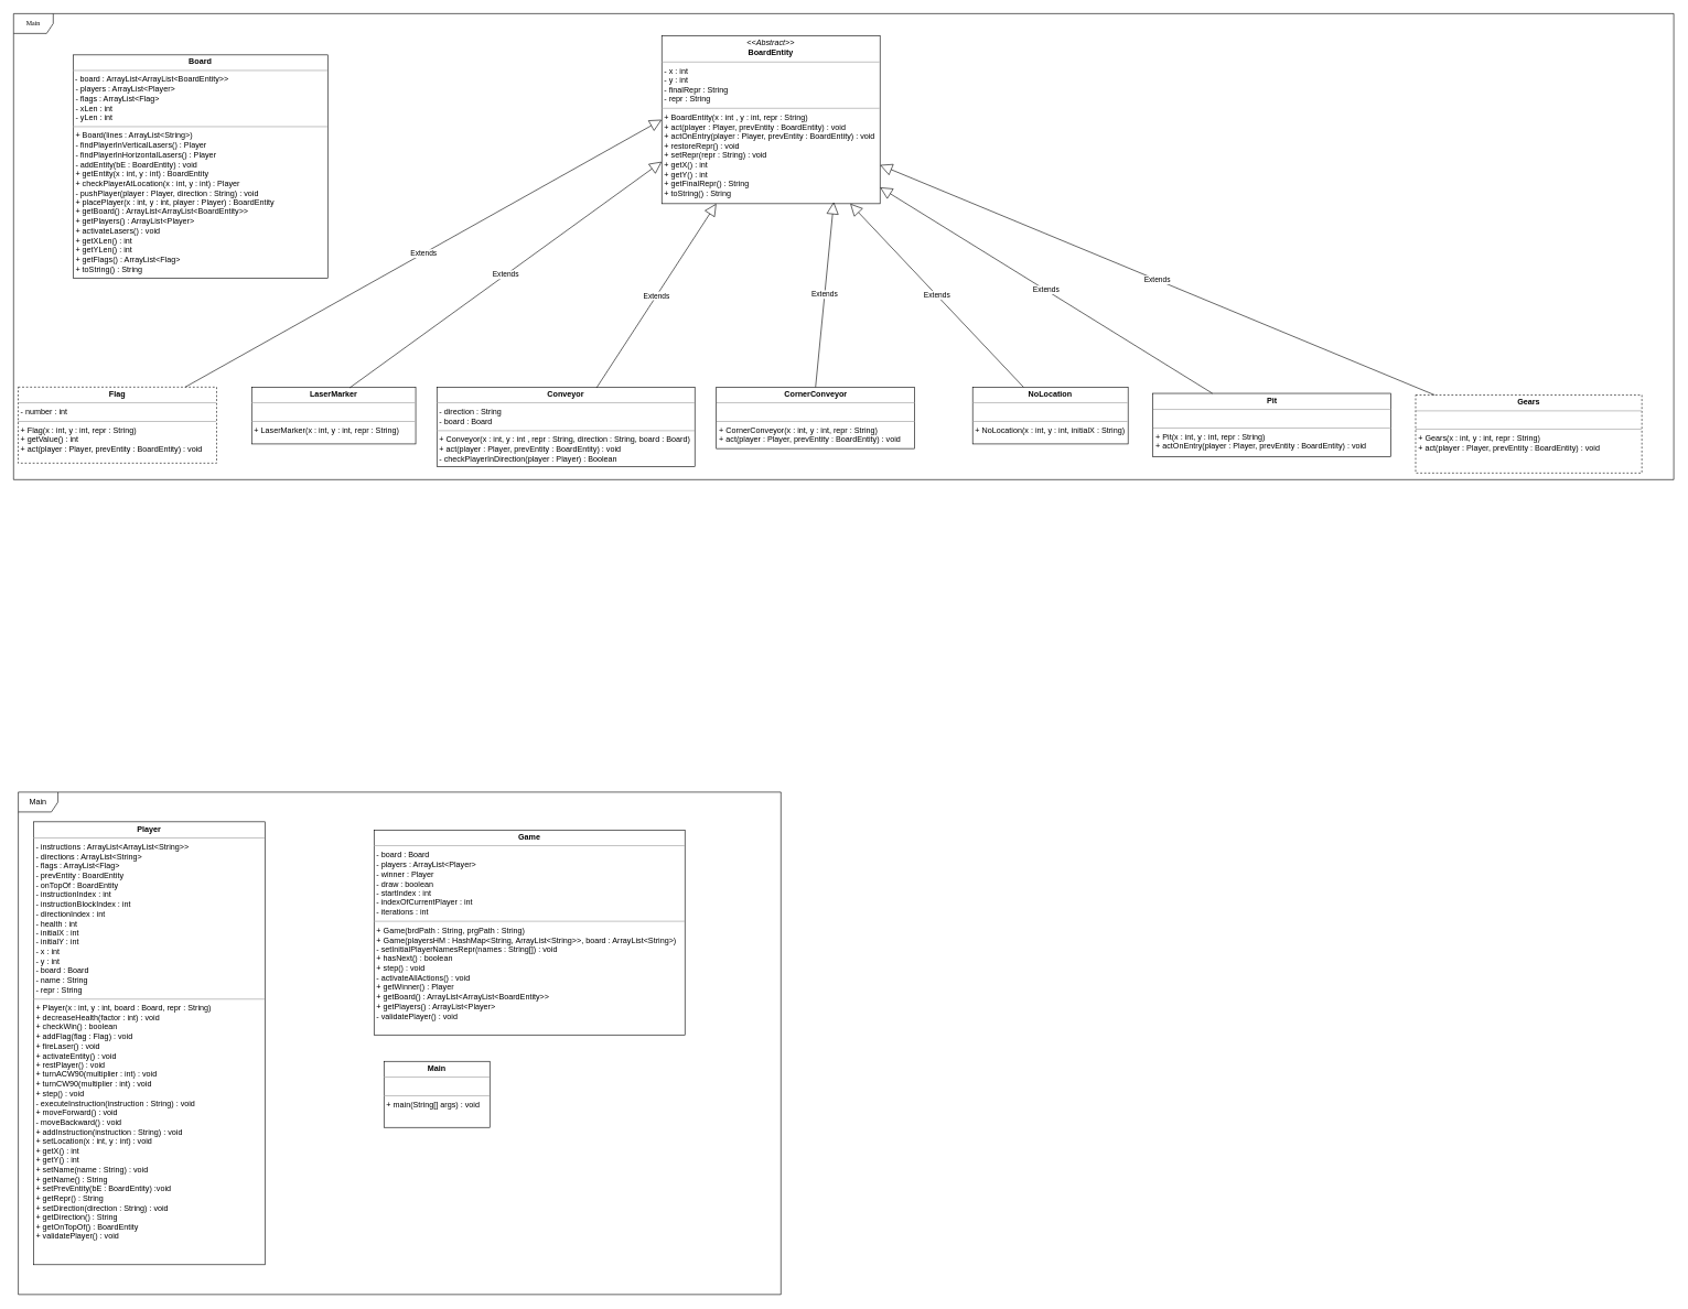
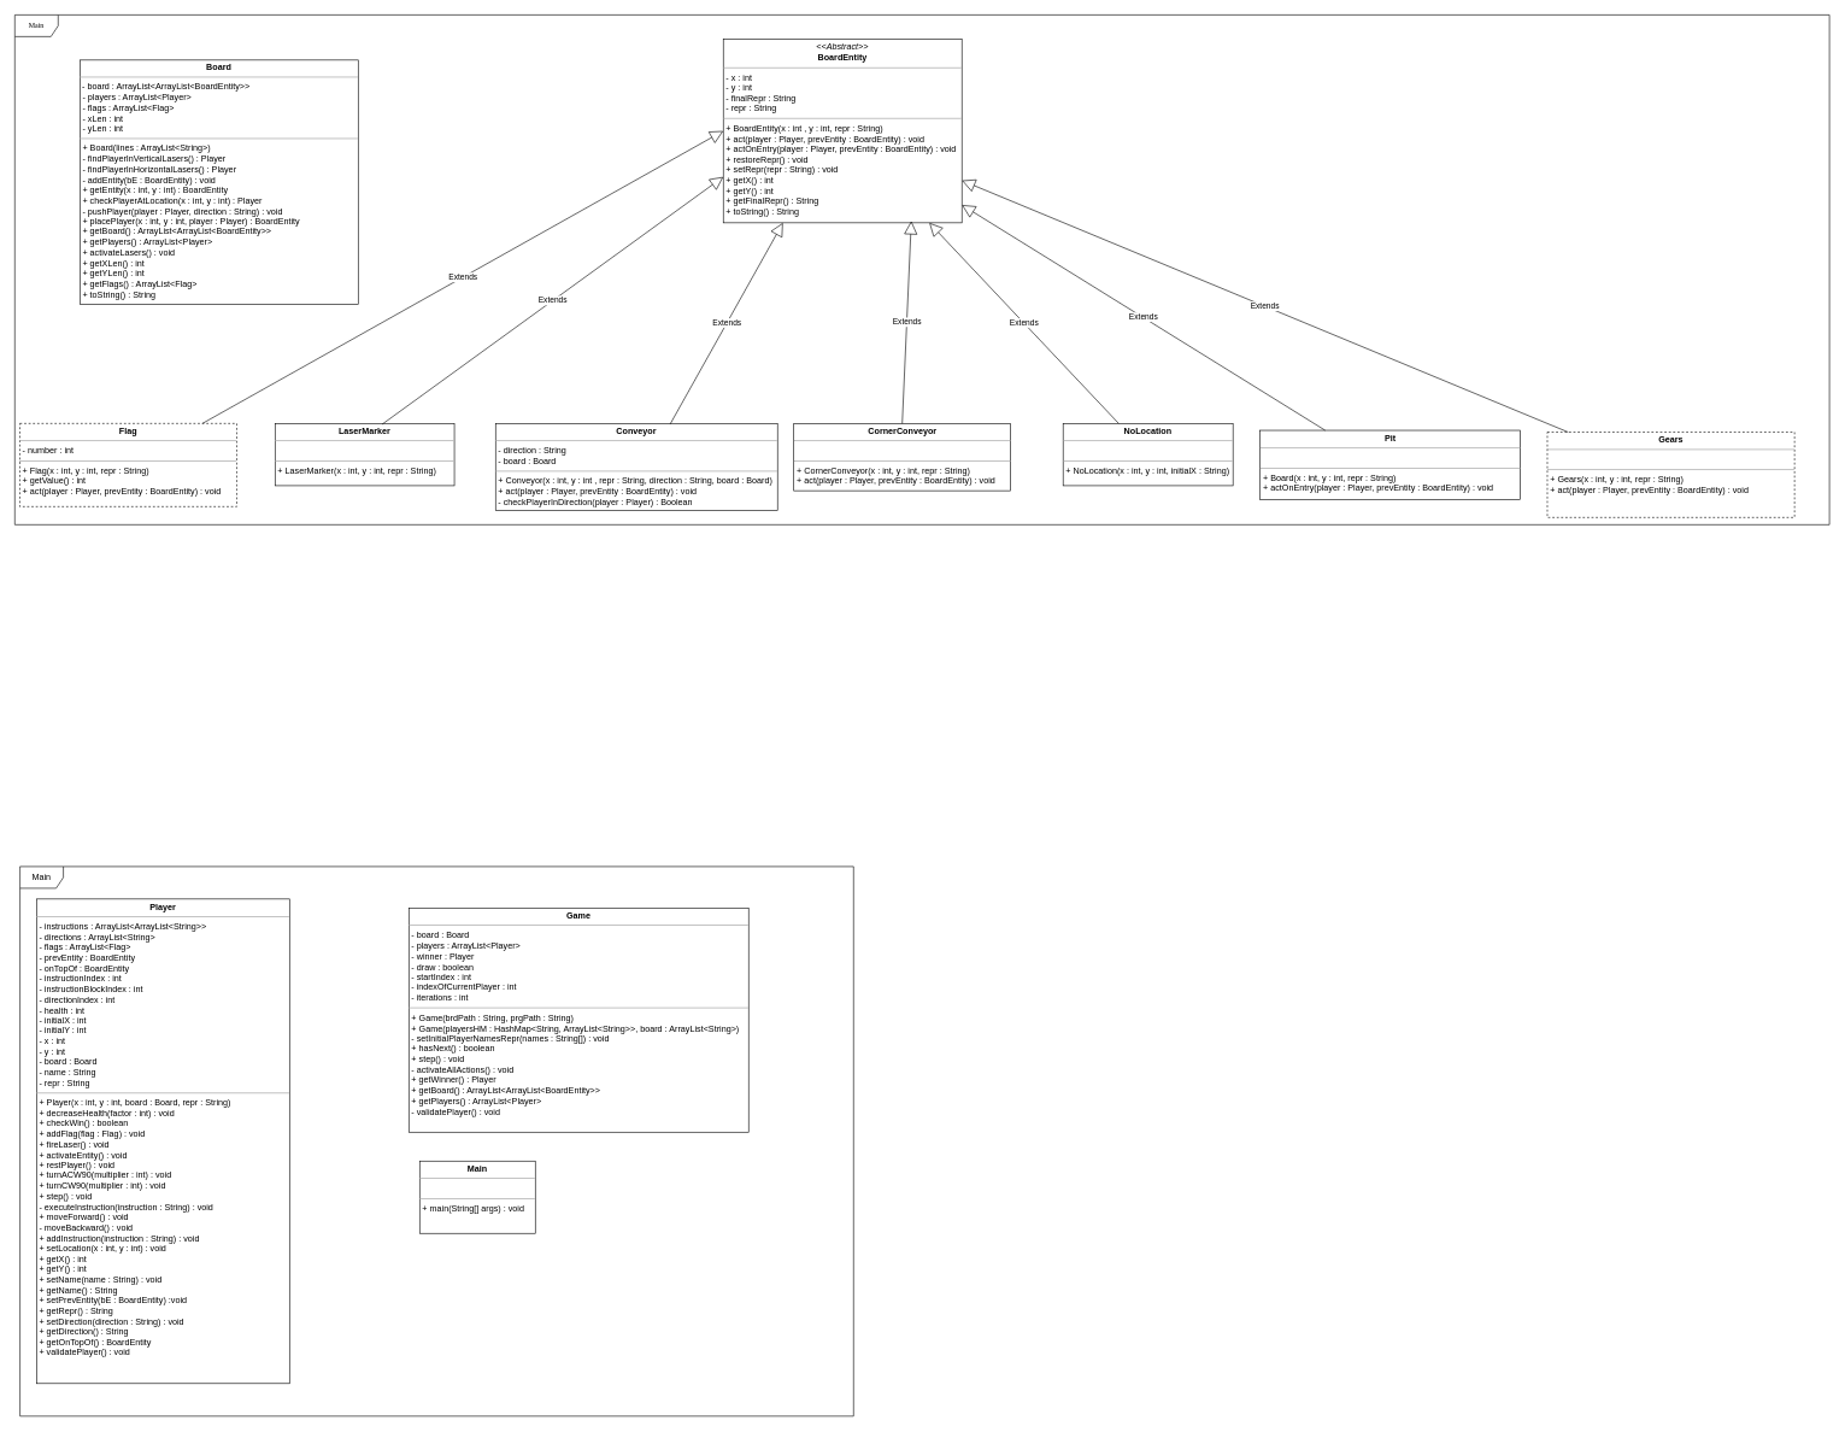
- <mxCell id="11" value="&lt;p style=&quot;margin: 0px ; margin-top: 4px ; text-align: center&quot;&gt;&lt;b&gt;Pit&lt;/b&gt;&lt;/p&gt;&lt;hr size=&quot;1&quot;&gt;&lt;p style=&quot;margin: 0px ; margin-left: 4px&quot;&gt;&lt;br&gt;&lt;/p&gt;&lt;hr size=&quot;1&quot;&gt;&lt;p style=&quot;margin: 0px ; margin-left: 4px&quot;&gt;+ Pit(x : int, y : int, repr : String)&lt;/p&gt;&lt;p style=&quot;margin: 0px ; margin-left: 4px&quot;&gt;+ actOnEntry(player : Player, prevEntity : BoardEntity) : void&lt;/p&gt;" style="verticalAlign=top;align=left;overflow=fill;fontSize=12;fontFamily=Helvetica;html=1;rounded=0;shadow=0;comic=0;labelBackgroundColor=none;strokeColor=#000000;strokeWidth=1;fillColor=#ffffff;" parent="1" vertex="1"><mxGeometry x="1742.5" y="594.5" width="360" height="96" as="geometry" /></mxCell>
+ <mxCell id="11" value="&lt;p style=&quot;margin: 0px ; margin-top: 4px ; text-align: center&quot;&gt;&lt;b&gt;Pit&lt;/b&gt;&lt;/p&gt;&lt;hr size=&quot;1&quot;&gt;&lt;p style=&quot;margin: 0px ; margin-left: 4px&quot;&gt;&lt;br&gt;&lt;/p&gt;&lt;hr size=&quot;1&quot;&gt;&lt;p style=&quot;margin: 0px ; margin-left: 4px&quot;&gt;+ Board(x : int, y : int, repr : String)&lt;/p&gt;&lt;p style=&quot;margin: 0px ; margin-left: 4px&quot;&gt;+ actOnEntry(player : Player, prevEntity : BoardEntity) : void&lt;/p&gt;" style="verticalAlign=top;align=left;overflow=fill;fontSize=12;fontFamily=Helvetica;html=1;rounded=0;shadow=0;comic=0;labelBackgroundColor=none;strokeColor=#000000;strokeWidth=1;fillColor=#ffffff;" parent="1" vertex="1"><mxGeometry x="1742.5" y="594.5" width="360" height="96" as="geometry" /></mxCell>
- <mxCell id="4" value="&lt;p style=&quot;margin: 0px ; margin-top: 4px ; text-align: center&quot;&gt;&lt;b&gt;CornerConveyor&lt;/b&gt;&lt;/p&gt;&lt;hr size=&quot;1&quot;&gt;&lt;p style=&quot;margin: 0px ; margin-left: 4px&quot;&gt;&lt;br&gt;&lt;/p&gt;&lt;hr size=&quot;1&quot;&gt;&lt;p style=&quot;margin: 0px ; margin-left: 4px&quot;&gt;+ CornerConveyor(x : int, y : int, repr : String)&lt;/p&gt;&lt;p style=&quot;margin: 0px ; margin-left: 4px&quot;&gt;+ act(player : Player, prevEntity : BoardEntity) : void&lt;br&gt;&lt;/p&gt;" style="verticalAlign=top;align=left;overflow=fill;fontSize=12;fontFamily=Helvetica;html=1;rounded=0;shadow=0;comic=0;labelBackgroundColor=none;strokeColor=#000000;strokeWidth=1;fillColor=#ffffff;" parent="1" vertex="1"><mxGeometry x="1082.5" y="585" width="300" height="93" as="geometry" /></mxCell>
+ <mxCell id="4" value="&lt;p style=&quot;margin: 0px ; margin-top: 4px ; text-align: center&quot;&gt;&lt;b&gt;CornerConveyor&lt;/b&gt;&lt;/p&gt;&lt;hr size=&quot;1&quot;&gt;&lt;p style=&quot;margin: 0px ; margin-left: 4px&quot;&gt;&lt;br&gt;&lt;/p&gt;&lt;hr size=&quot;1&quot;&gt;&lt;p style=&quot;margin: 0px ; margin-left: 4px&quot;&gt;+ CornerConveyor(x : int, y : int, repr : String)&lt;/p&gt;&lt;p style=&quot;margin: 0px ; margin-left: 4px&quot;&gt;+ act(player : Player, prevEntity : BoardEntity) : void&lt;br&gt;&lt;/p&gt;" style="verticalAlign=top;align=left;overflow=fill;fontSize=12;fontFamily=Helvetica;html=1;rounded=0;shadow=0;comic=0;labelBackgroundColor=none;strokeColor=#000000;strokeWidth=1;fillColor=#ffffff;" parent="1" vertex="1"><mxGeometry x="1097.5" y="585" width="300" height="93" as="geometry" /></mxCell>
- <mxCell id="3" value="&lt;p style=&quot;margin: 0px ; margin-top: 4px ; text-align: center&quot;&gt;&lt;b&gt;Conveyor&lt;/b&gt;&lt;/p&gt;&lt;hr size=&quot;1&quot;&gt;&lt;p style=&quot;margin: 0px ; margin-left: 4px&quot;&gt;- direction : String&lt;br&gt;- board : Board&lt;/p&gt;&lt;hr size=&quot;1&quot;&gt;&lt;p style=&quot;margin: 0px ; margin-left: 4px&quot;&gt;+ Conveyor(x : int, y : int , repr : String, direction : String, board : Board)&amp;nbsp;&lt;/p&gt;&lt;p style=&quot;margin: 0px ; margin-left: 4px&quot;&gt;+ act(player : Player, prevEntity : BoardEntity) : void&lt;br&gt;- checkPlayerInDirection(player : Player) : Boolean&lt;/p&gt;" style="verticalAlign=top;align=left;overflow=fill;fontSize=12;fontFamily=Helvetica;html=1;rounded=0;shadow=0;comic=0;labelBackgroundColor=none;strokeColor=#000000;strokeWidth=1;fillColor=#ffffff;" parent="1" vertex="1"><mxGeometry x="660" y="585" width="390" height="120" as="geometry" /></mxCell>
+ <mxCell id="3" value="&lt;p style=&quot;margin: 0px ; margin-top: 4px ; text-align: center&quot;&gt;&lt;b&gt;Conveyor&lt;/b&gt;&lt;/p&gt;&lt;hr size=&quot;1&quot;&gt;&lt;p style=&quot;margin: 0px ; margin-left: 4px&quot;&gt;- direction : String&lt;br&gt;- board : Board&lt;/p&gt;&lt;hr size=&quot;1&quot;&gt;&lt;p style=&quot;margin: 0px ; margin-left: 4px&quot;&gt;+ Conveyor(x : int, y : int , repr : String, direction : String, board : Board)&amp;nbsp;&lt;/p&gt;&lt;p style=&quot;margin: 0px ; margin-left: 4px&quot;&gt;+ act(player : Player, prevEntity : BoardEntity) : void&lt;br&gt;- checkPlayerInDirection(player : Player) : Boolean&lt;/p&gt;" style="verticalAlign=top;align=left;overflow=fill;fontSize=12;fontFamily=Helvetica;html=1;rounded=0;shadow=0;comic=0;labelBackgroundColor=none;strokeColor=#000000;strokeWidth=1;fillColor=#ffffff;" parent="1" vertex="1"><mxGeometry x="685" y="585" width="390" height="120" as="geometry" /></mxCell>
